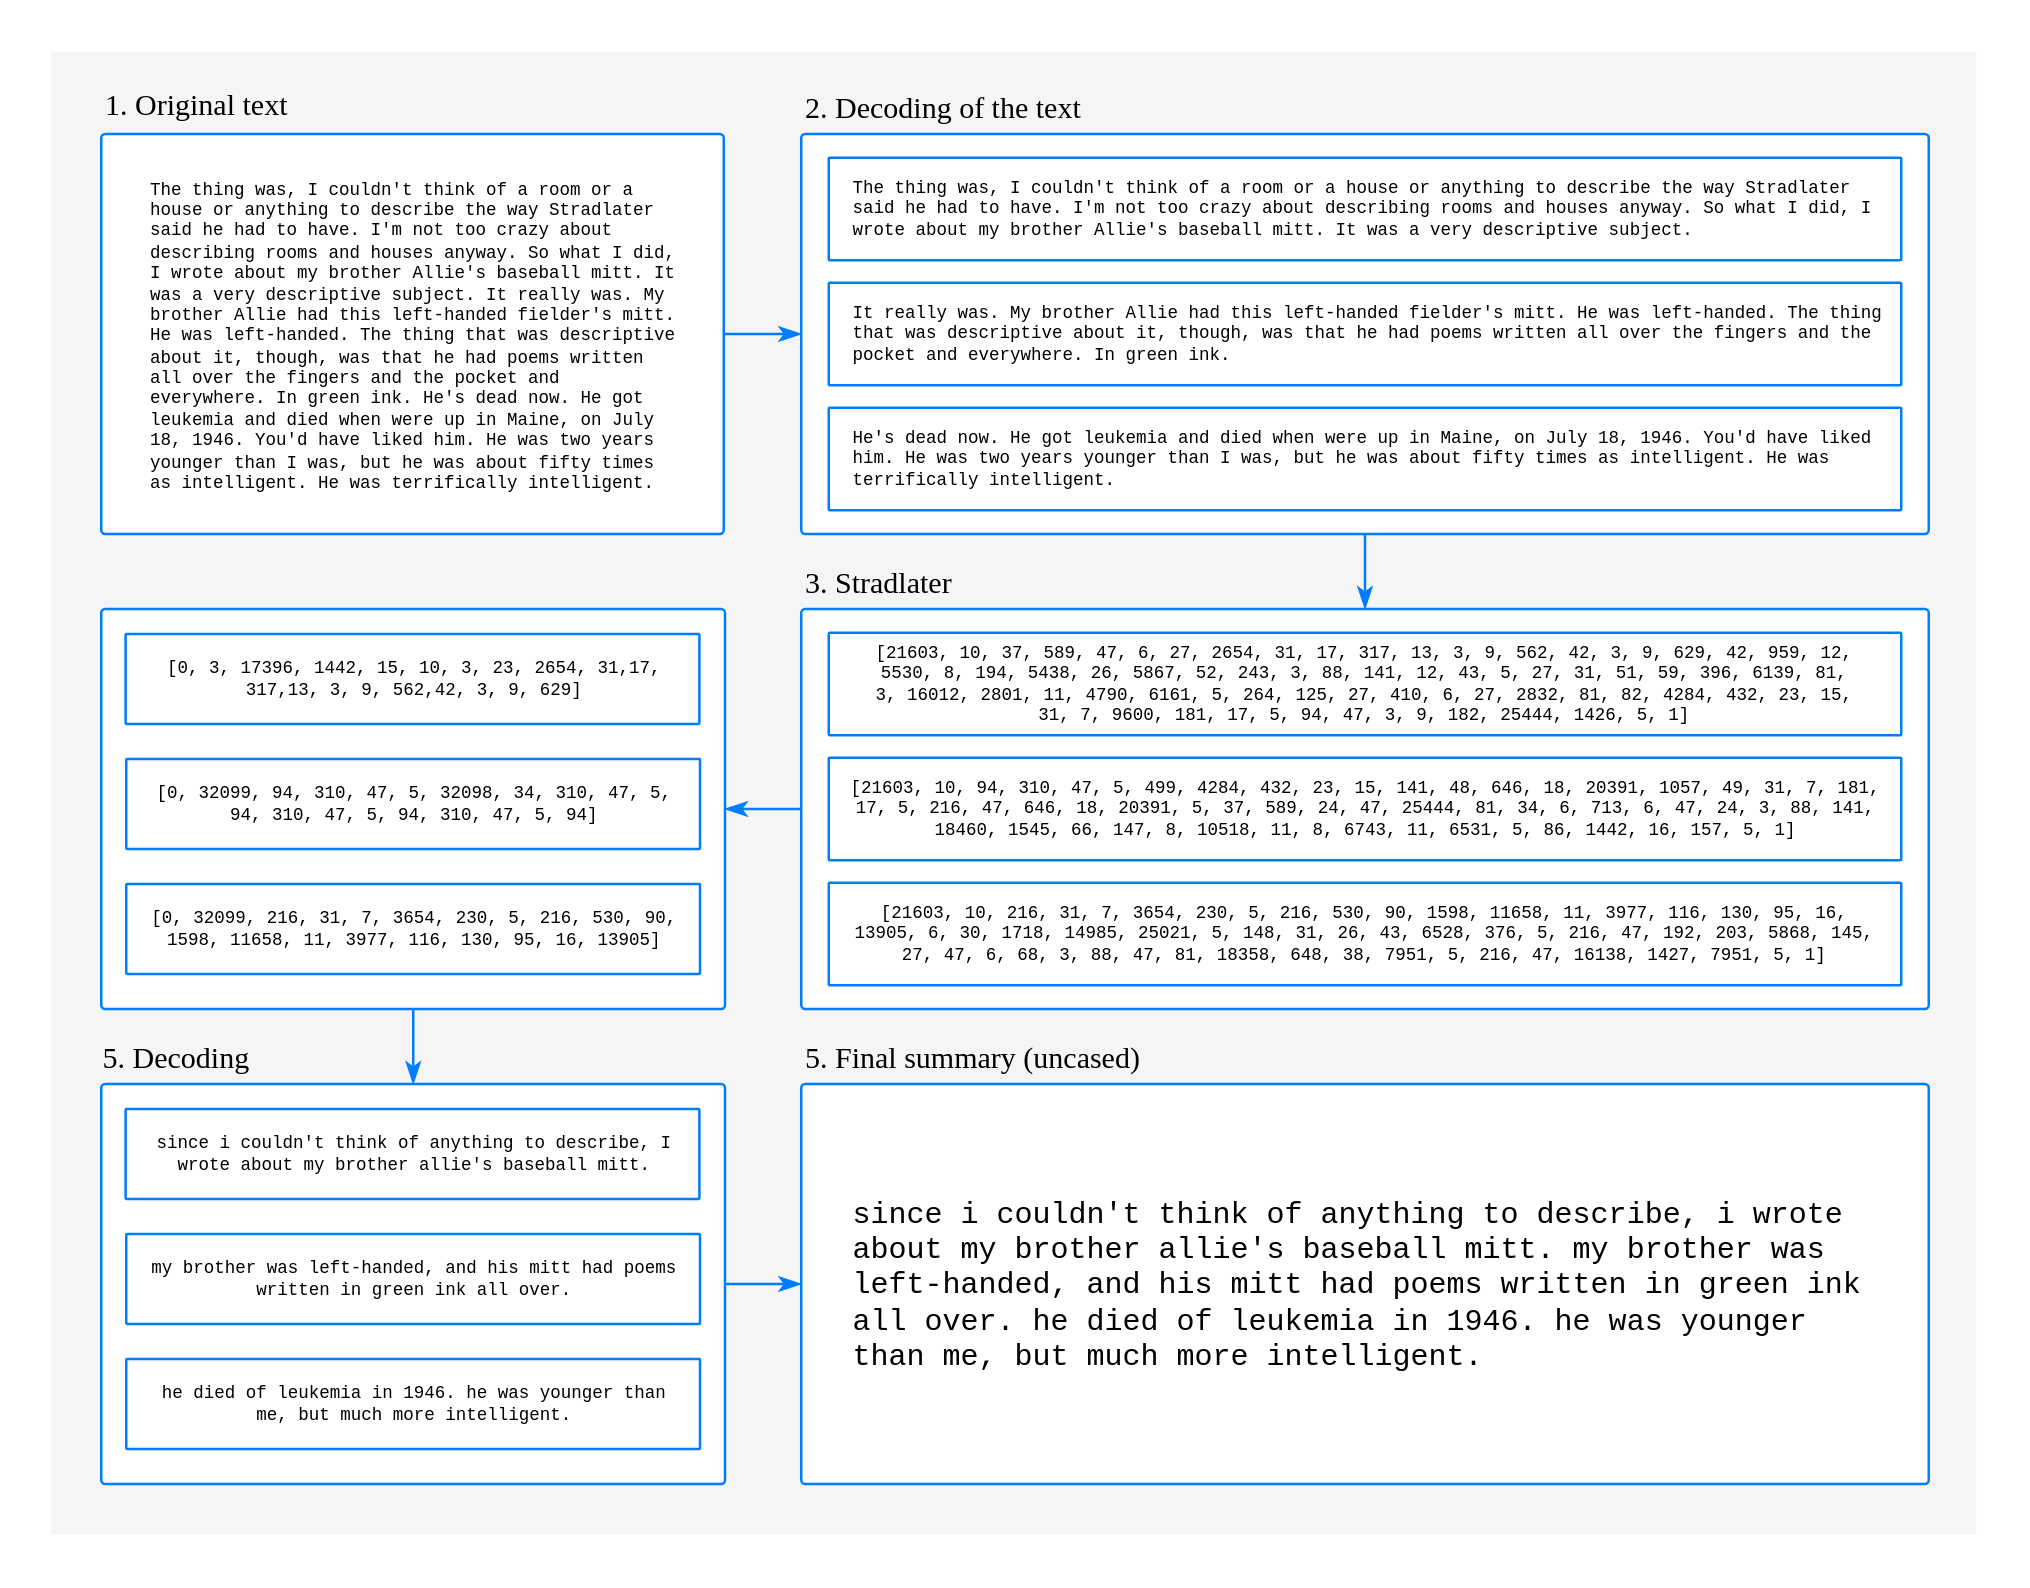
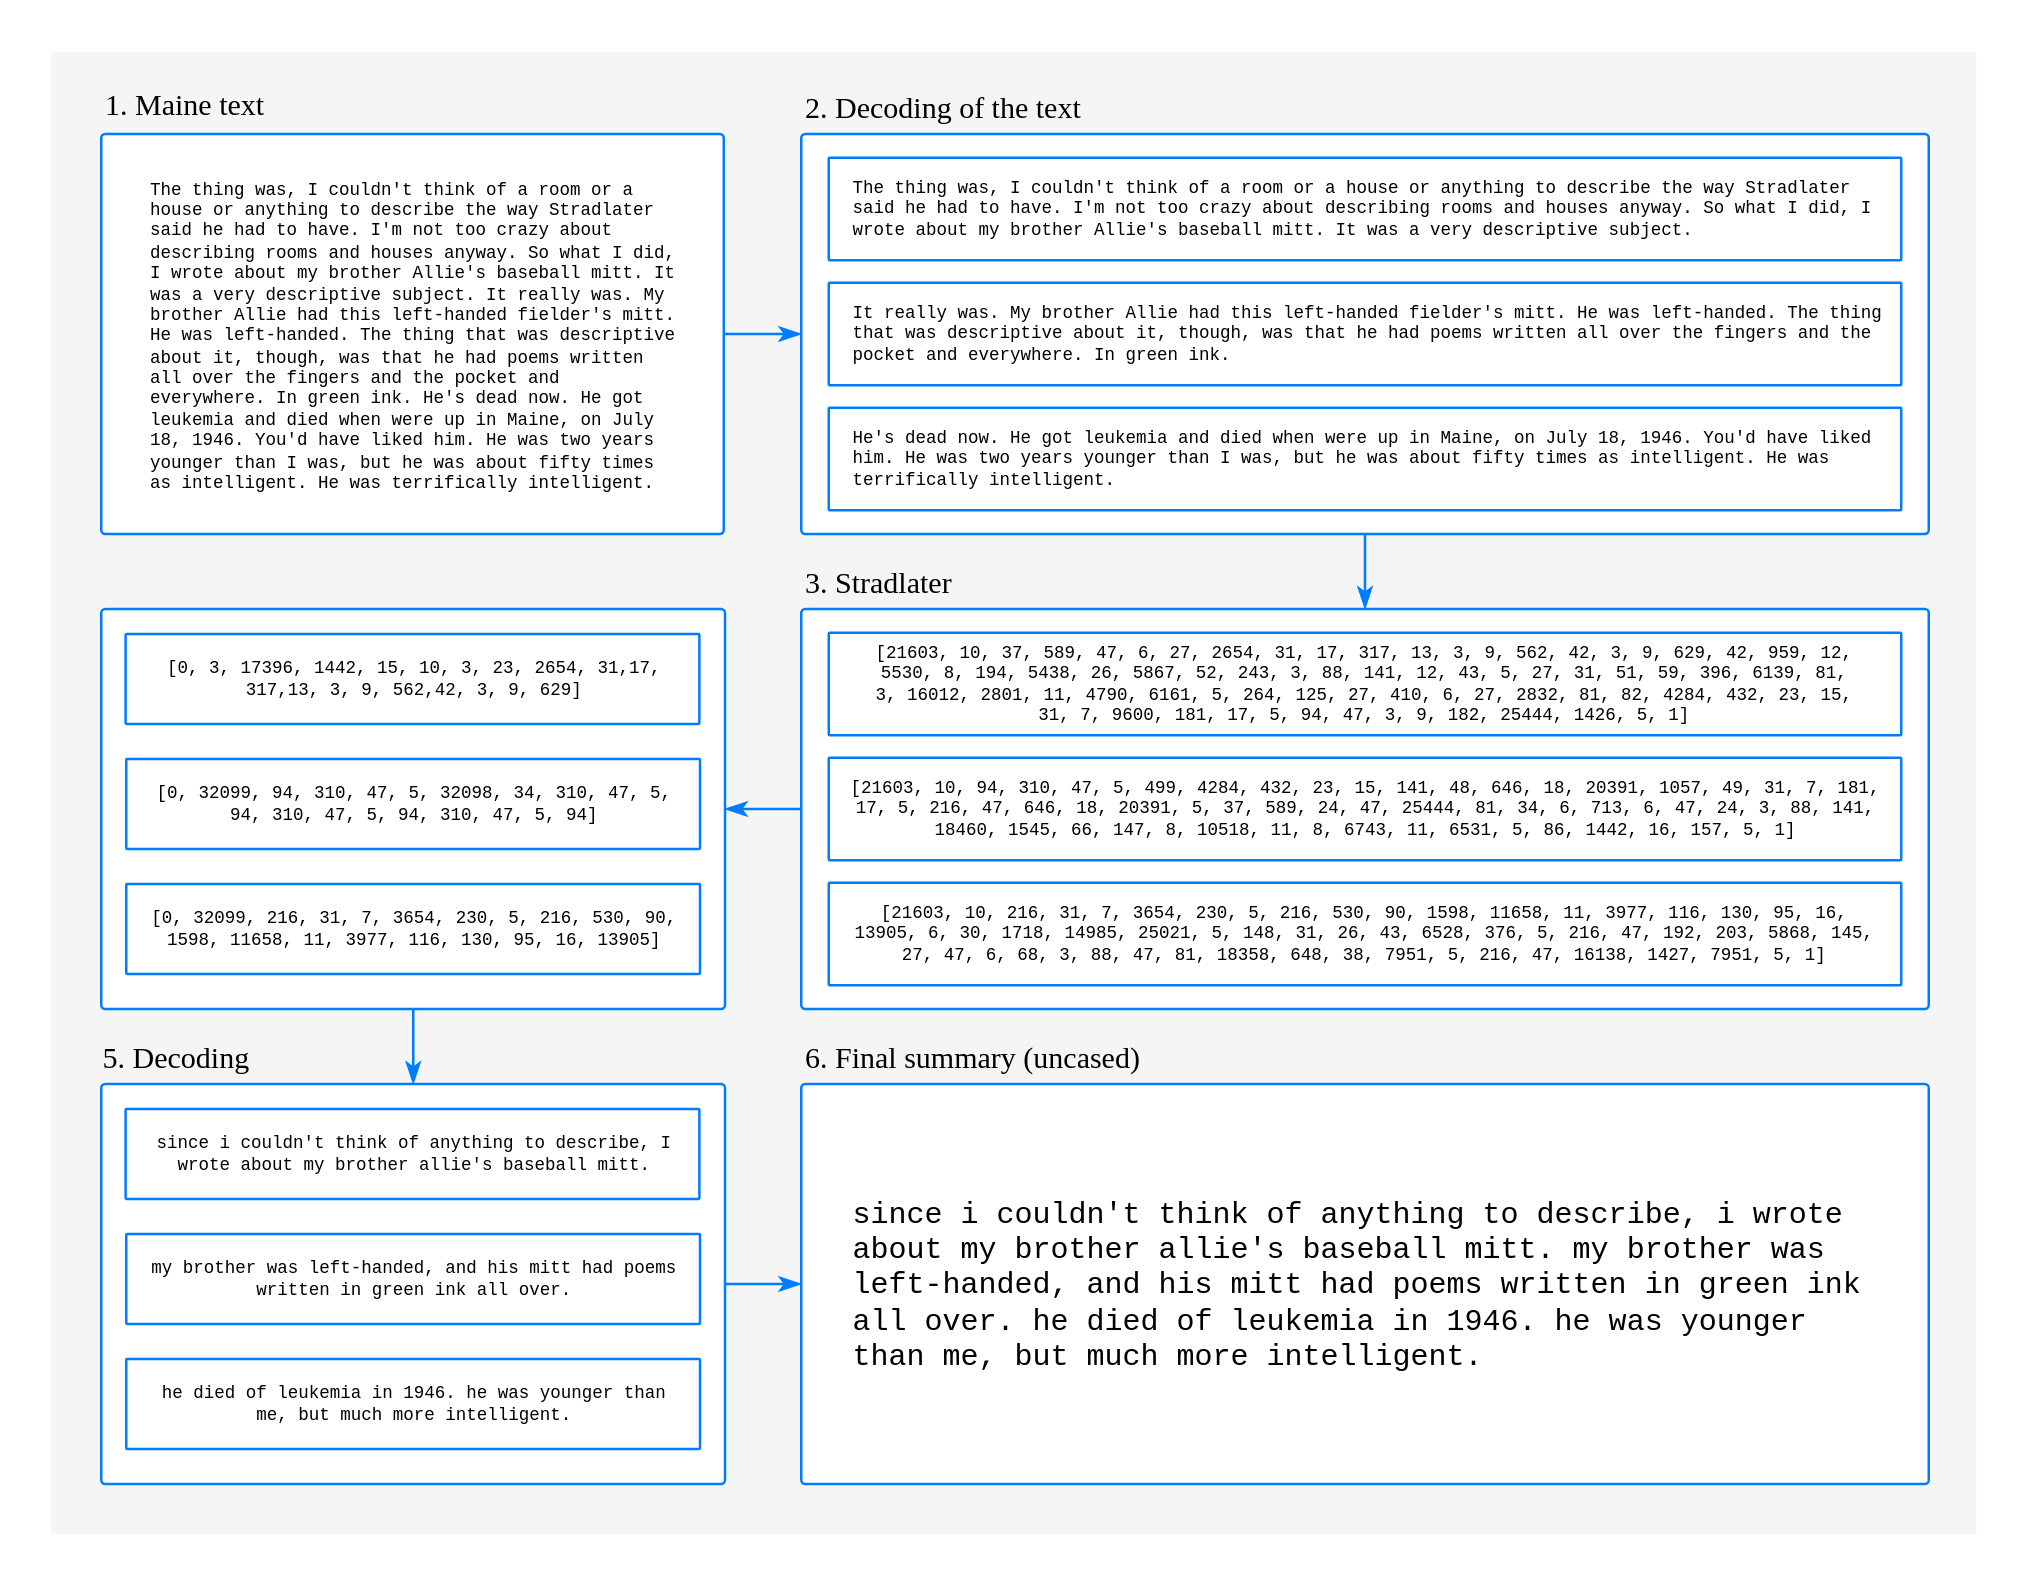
- <mxCell id="52" value="&lt;div align=&quot;left&quot;&gt;1. Original text&lt;br&gt;&lt;/div&gt;" style="text;html=1;strokeColor=none;fillColor=none;align=left;verticalAlign=middle;whiteSpace=wrap;rounded=0;fontSize=12;fontFamily=Ubuntu;fontSource=https%3A%2F%2Ffonts.googleapis.com%2Fcss%3Ffamily%3DUbuntu;" vertex="1" parent="1"><mxGeometry x="40" y="32" width="110" height="20" as="geometry" /></mxCell>
+ <mxCell id="52" value="&lt;div align=&quot;left&quot;&gt;1. Maine text&lt;br&gt;&lt;/div&gt;" style="text;html=1;strokeColor=none;fillColor=none;align=left;verticalAlign=middle;whiteSpace=wrap;rounded=0;fontSize=12;fontFamily=Ubuntu;fontSource=https%3A%2F%2Ffonts.googleapis.com%2Fcss%3Ffamily%3DUbuntu;" vertex="1" parent="1"><mxGeometry x="40" y="32" width="110" height="20" as="geometry" /></mxCell>
- <mxCell id="53" value="5. Final summary (uncased)" style="text;html=1;strokeColor=none;fillColor=none;align=left;verticalAlign=middle;whiteSpace=wrap;rounded=0;fontSize=12;fontFamily=Ubuntu;fontSource=https%3A%2F%2Ffonts.googleapis.com%2Fcss%3Ffamily%3DUbuntu;" vertex="1" parent="1"><mxGeometry x="320" y="413" width="170" height="20" as="geometry" /></mxCell>
+ <mxCell id="53" value="6. Final summary (uncased)" style="text;html=1;strokeColor=none;fillColor=none;align=left;verticalAlign=middle;whiteSpace=wrap;rounded=0;fontSize=12;fontFamily=Ubuntu;fontSource=https%3A%2F%2Ffonts.googleapis.com%2Fcss%3Ffamily%3DUbuntu;" vertex="1" parent="1"><mxGeometry x="320" y="413" width="170" height="20" as="geometry" /></mxCell>
